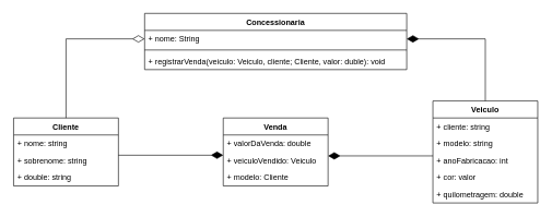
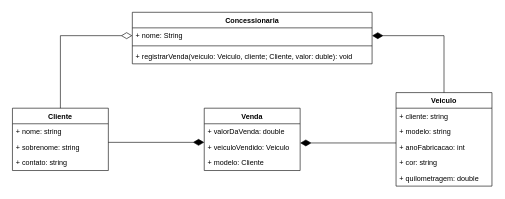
- <mxCell id="9" value="+ double: string" style="text;strokeColor=none;fillColor=none;align=left;verticalAlign=top;spacingLeft=4;spacingRight=4;overflow=hidden;rotatable=0;points=[[0,0.5],[1,0.5]];portConstraint=eastwest;" vertex="1" parent="6"><mxGeometry y="78" width="160" height="26" as="geometry" /></mxCell>
+ <mxCell id="9" value="+ contato: string" style="text;strokeColor=none;fillColor=none;align=left;verticalAlign=top;spacingLeft=4;spacingRight=4;overflow=hidden;rotatable=0;points=[[0,0.5],[1,0.5]];portConstraint=eastwest;" vertex="1" parent="6"><mxGeometry y="78" width="160" height="26" as="geometry" /></mxCell>
- <mxCell id="19" value="+ cor: valor" style="text;strokeColor=none;fillColor=none;align=left;verticalAlign=top;spacingLeft=4;spacingRight=4;overflow=hidden;rotatable=0;points=[[0,0.5],[1,0.5]];portConstraint=eastwest;" vertex="1" parent="15"><mxGeometry y="104" width="160" height="26" as="geometry" /></mxCell>
+ <mxCell id="19" value="+ cor: string" style="text;strokeColor=none;fillColor=none;align=left;verticalAlign=top;spacingLeft=4;spacingRight=4;overflow=hidden;rotatable=0;points=[[0,0.5],[1,0.5]];portConstraint=eastwest;" vertex="1" parent="15"><mxGeometry y="104" width="160" height="26" as="geometry" /></mxCell>
